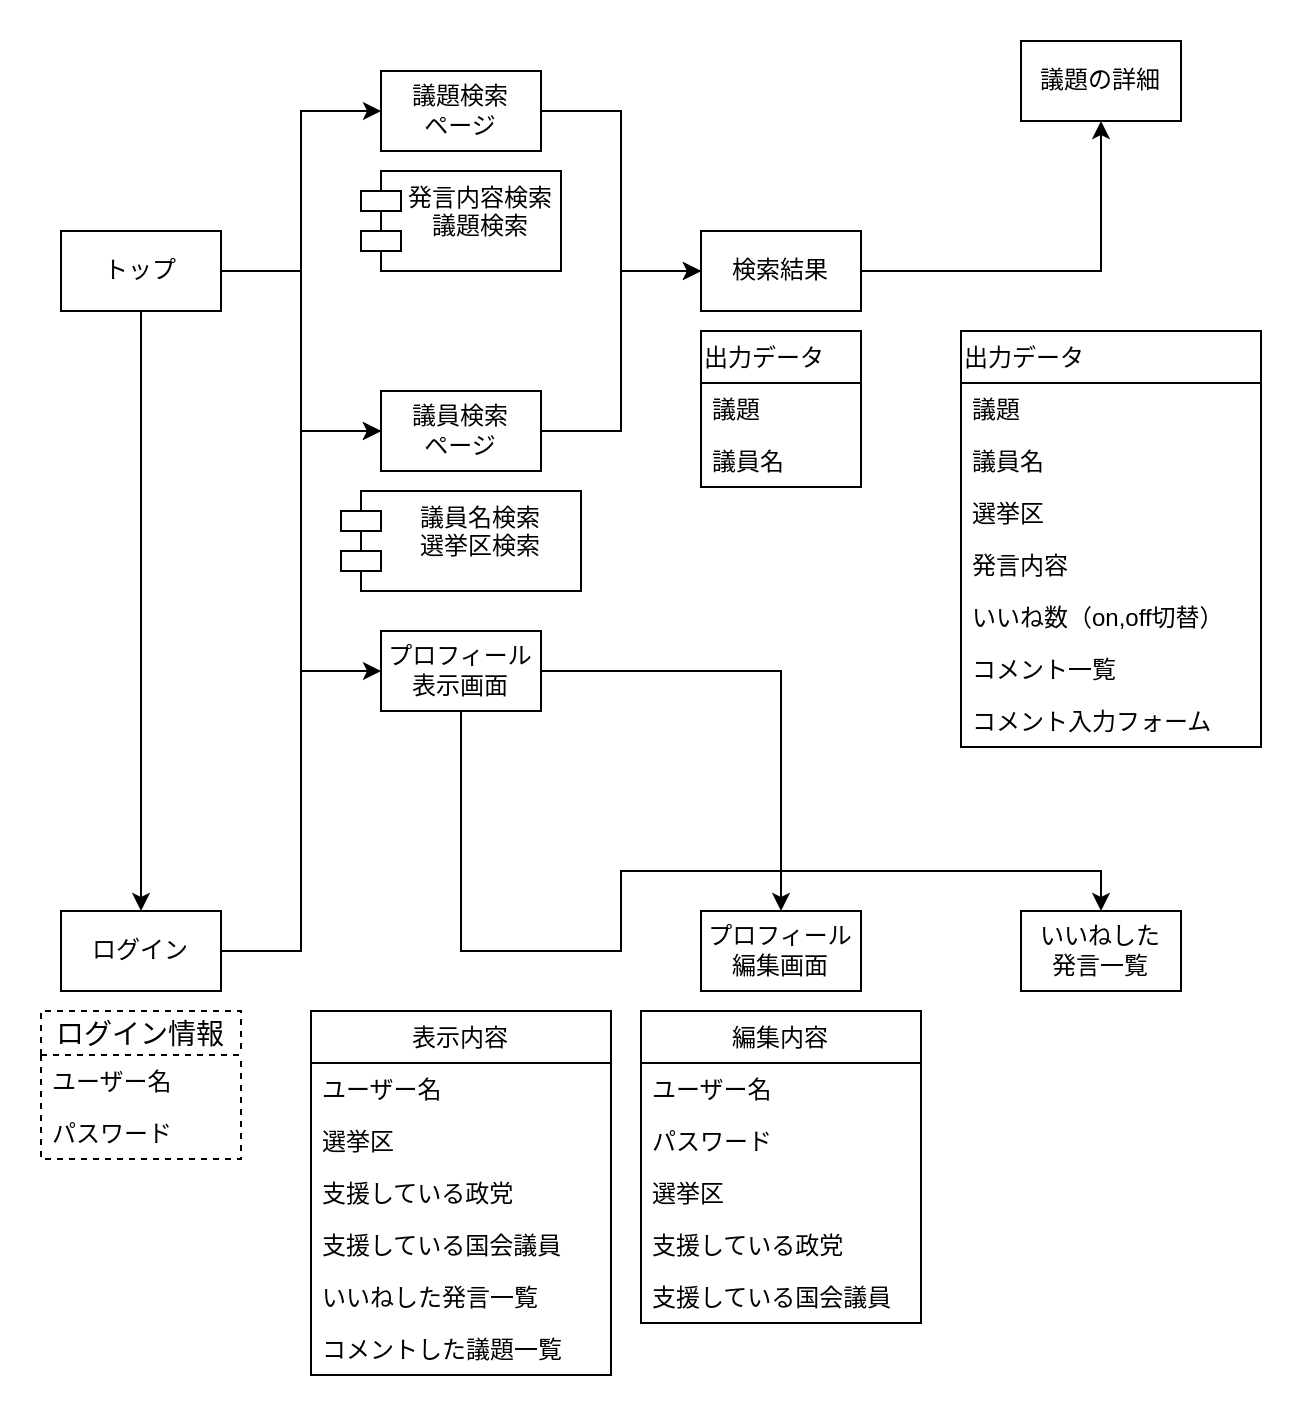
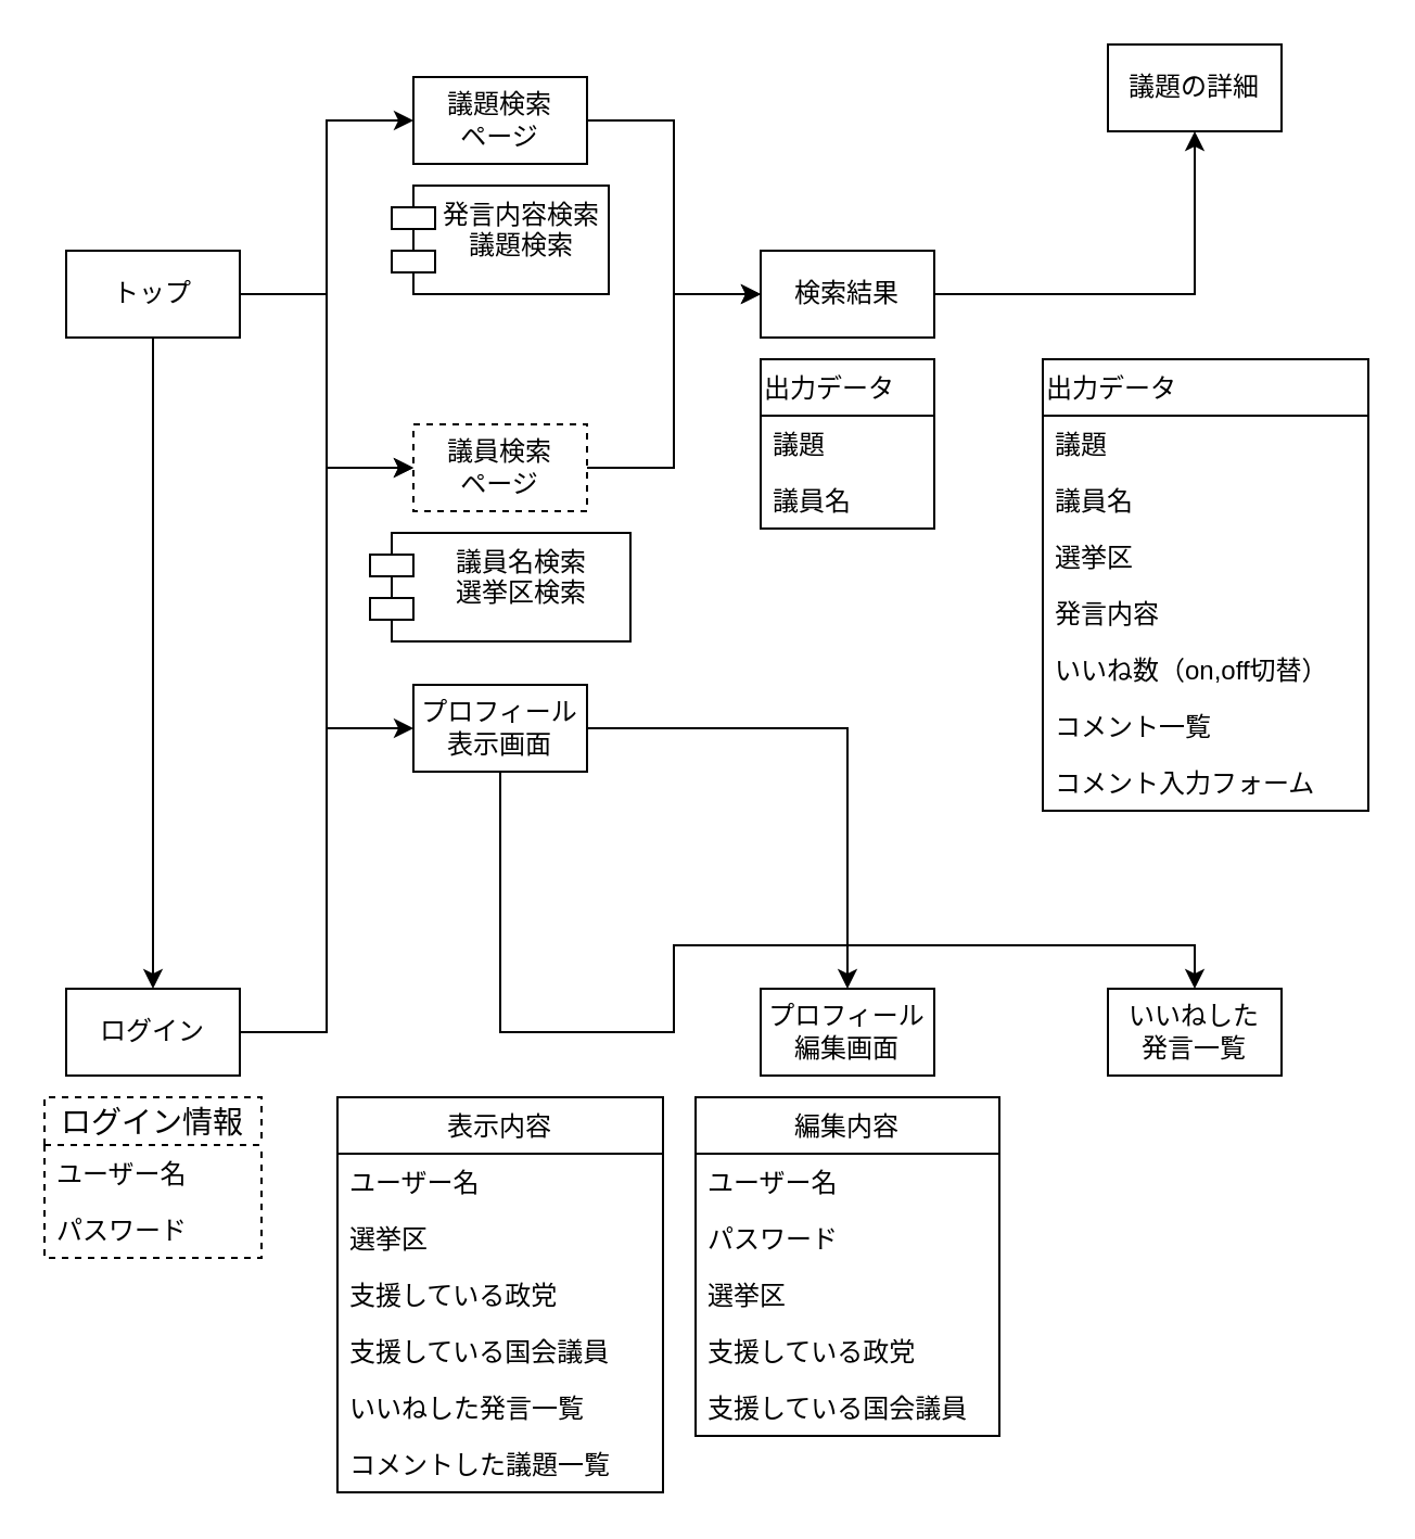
- <mxCell id="7" value="議員検索&lt;br&gt;ページ" style="rounded=0;whiteSpace=wrap;html=1;" parent="1" vertex="1"><mxGeometry x="190" y="195" width="80" height="40" as="geometry" /></mxCell>
+ <mxCell id="7" value="議員検索&lt;br&gt;ページ" style="rounded=0;whiteSpace=wrap;html=1;dashed=1;" parent="1" vertex="1"><mxGeometry x="190" y="195" width="80" height="40" as="geometry" /></mxCell>
